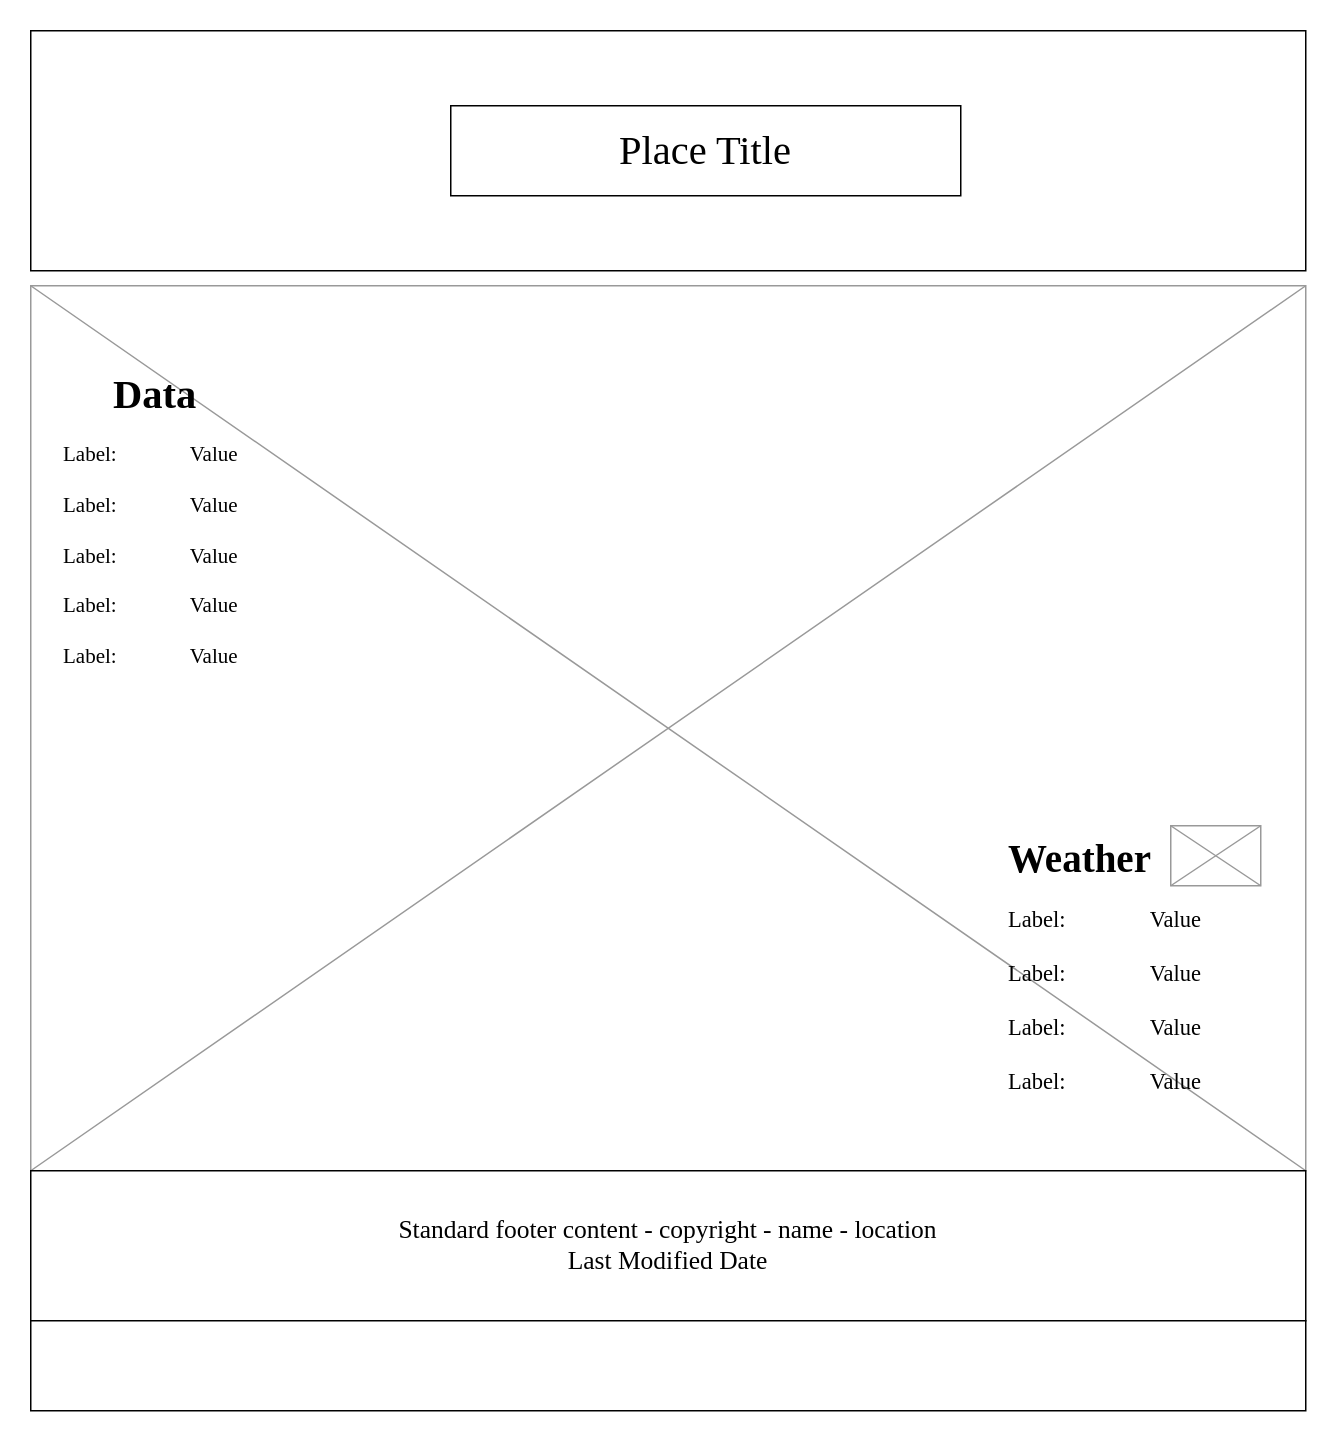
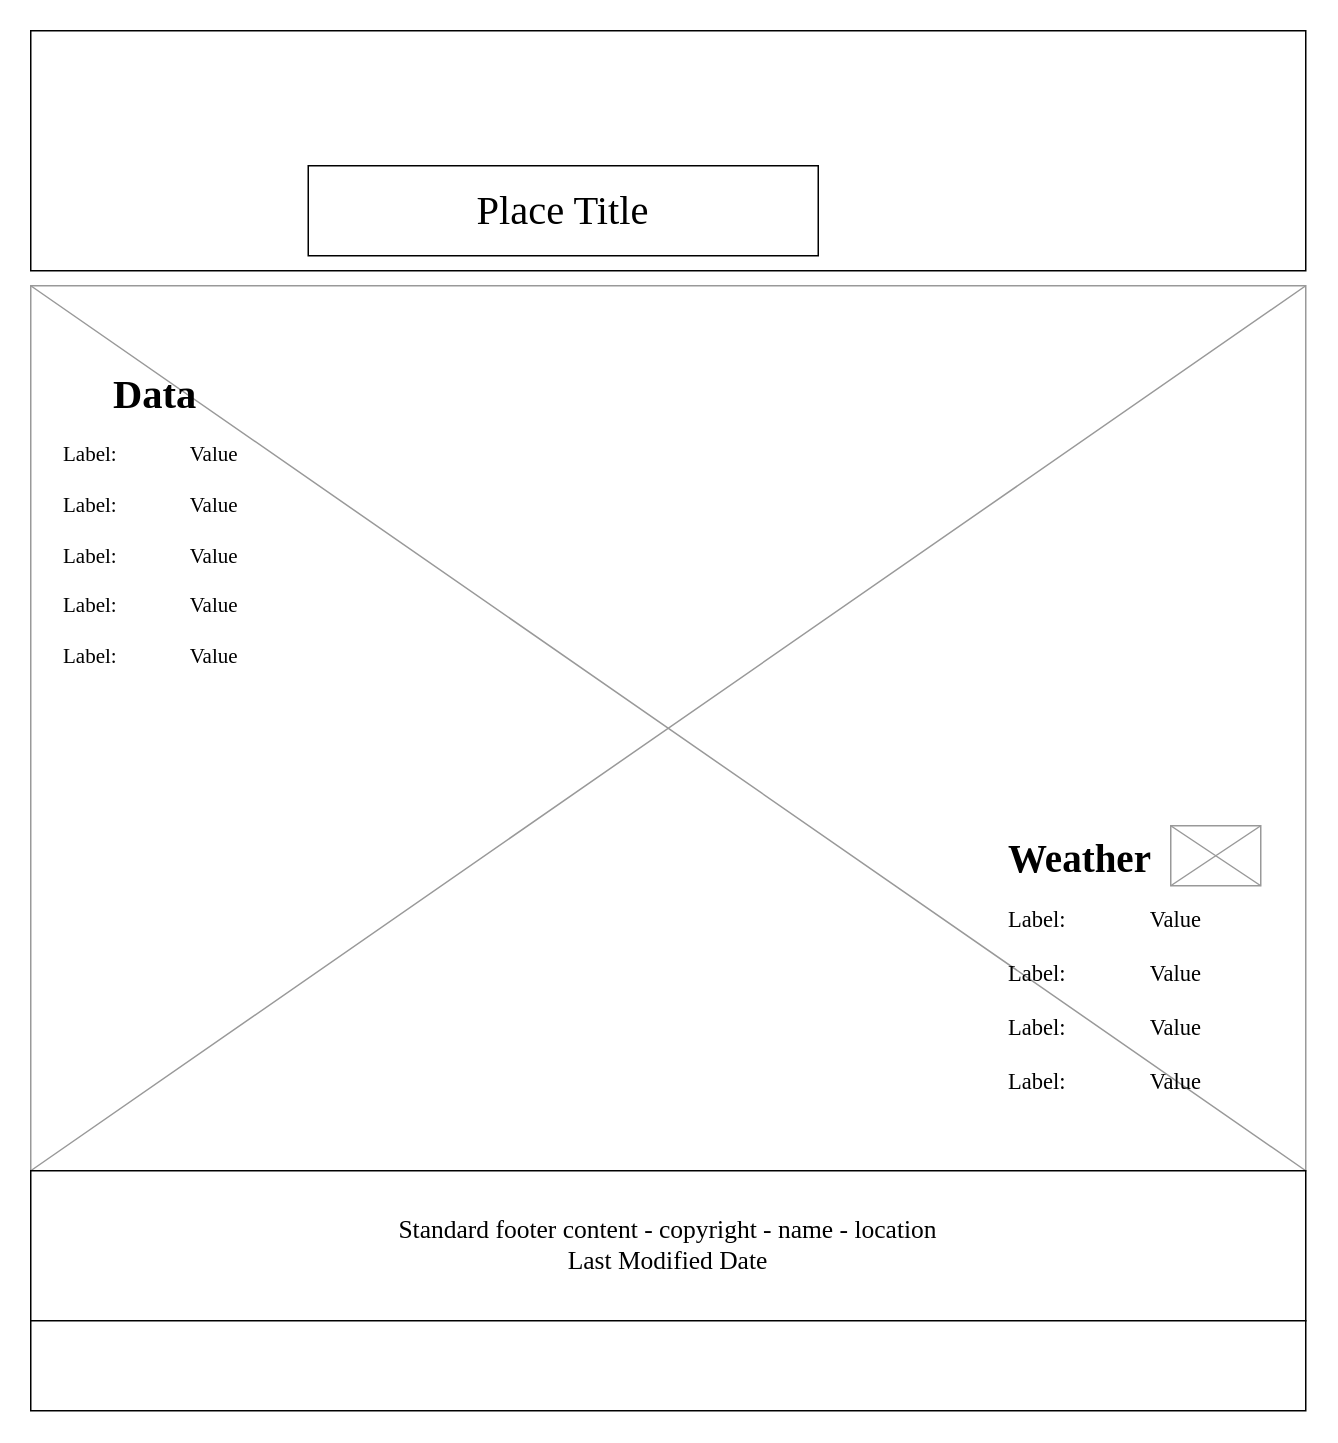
- <mxCell id="3" value="&lt;font style=&quot;font-size: 27px;&quot; face=&quot;Times New Roman&quot;&gt;Place Title&lt;/font&gt;" style="rounded=0;whiteSpace=wrap;html=1;" vertex="1" parent="1"><mxGeometry x="300" y="70" width="340" height="60" as="geometry" /></mxCell>
+ <mxCell id="3" value="&lt;font style=&quot;font-size: 27px;&quot; face=&quot;Times New Roman&quot;&gt;Place Title&lt;/font&gt;" style="rounded=0;whiteSpace=wrap;html=1;" vertex="1" parent="1"><mxGeometry x="205" y="110" width="340" height="60" as="geometry" /></mxCell>
